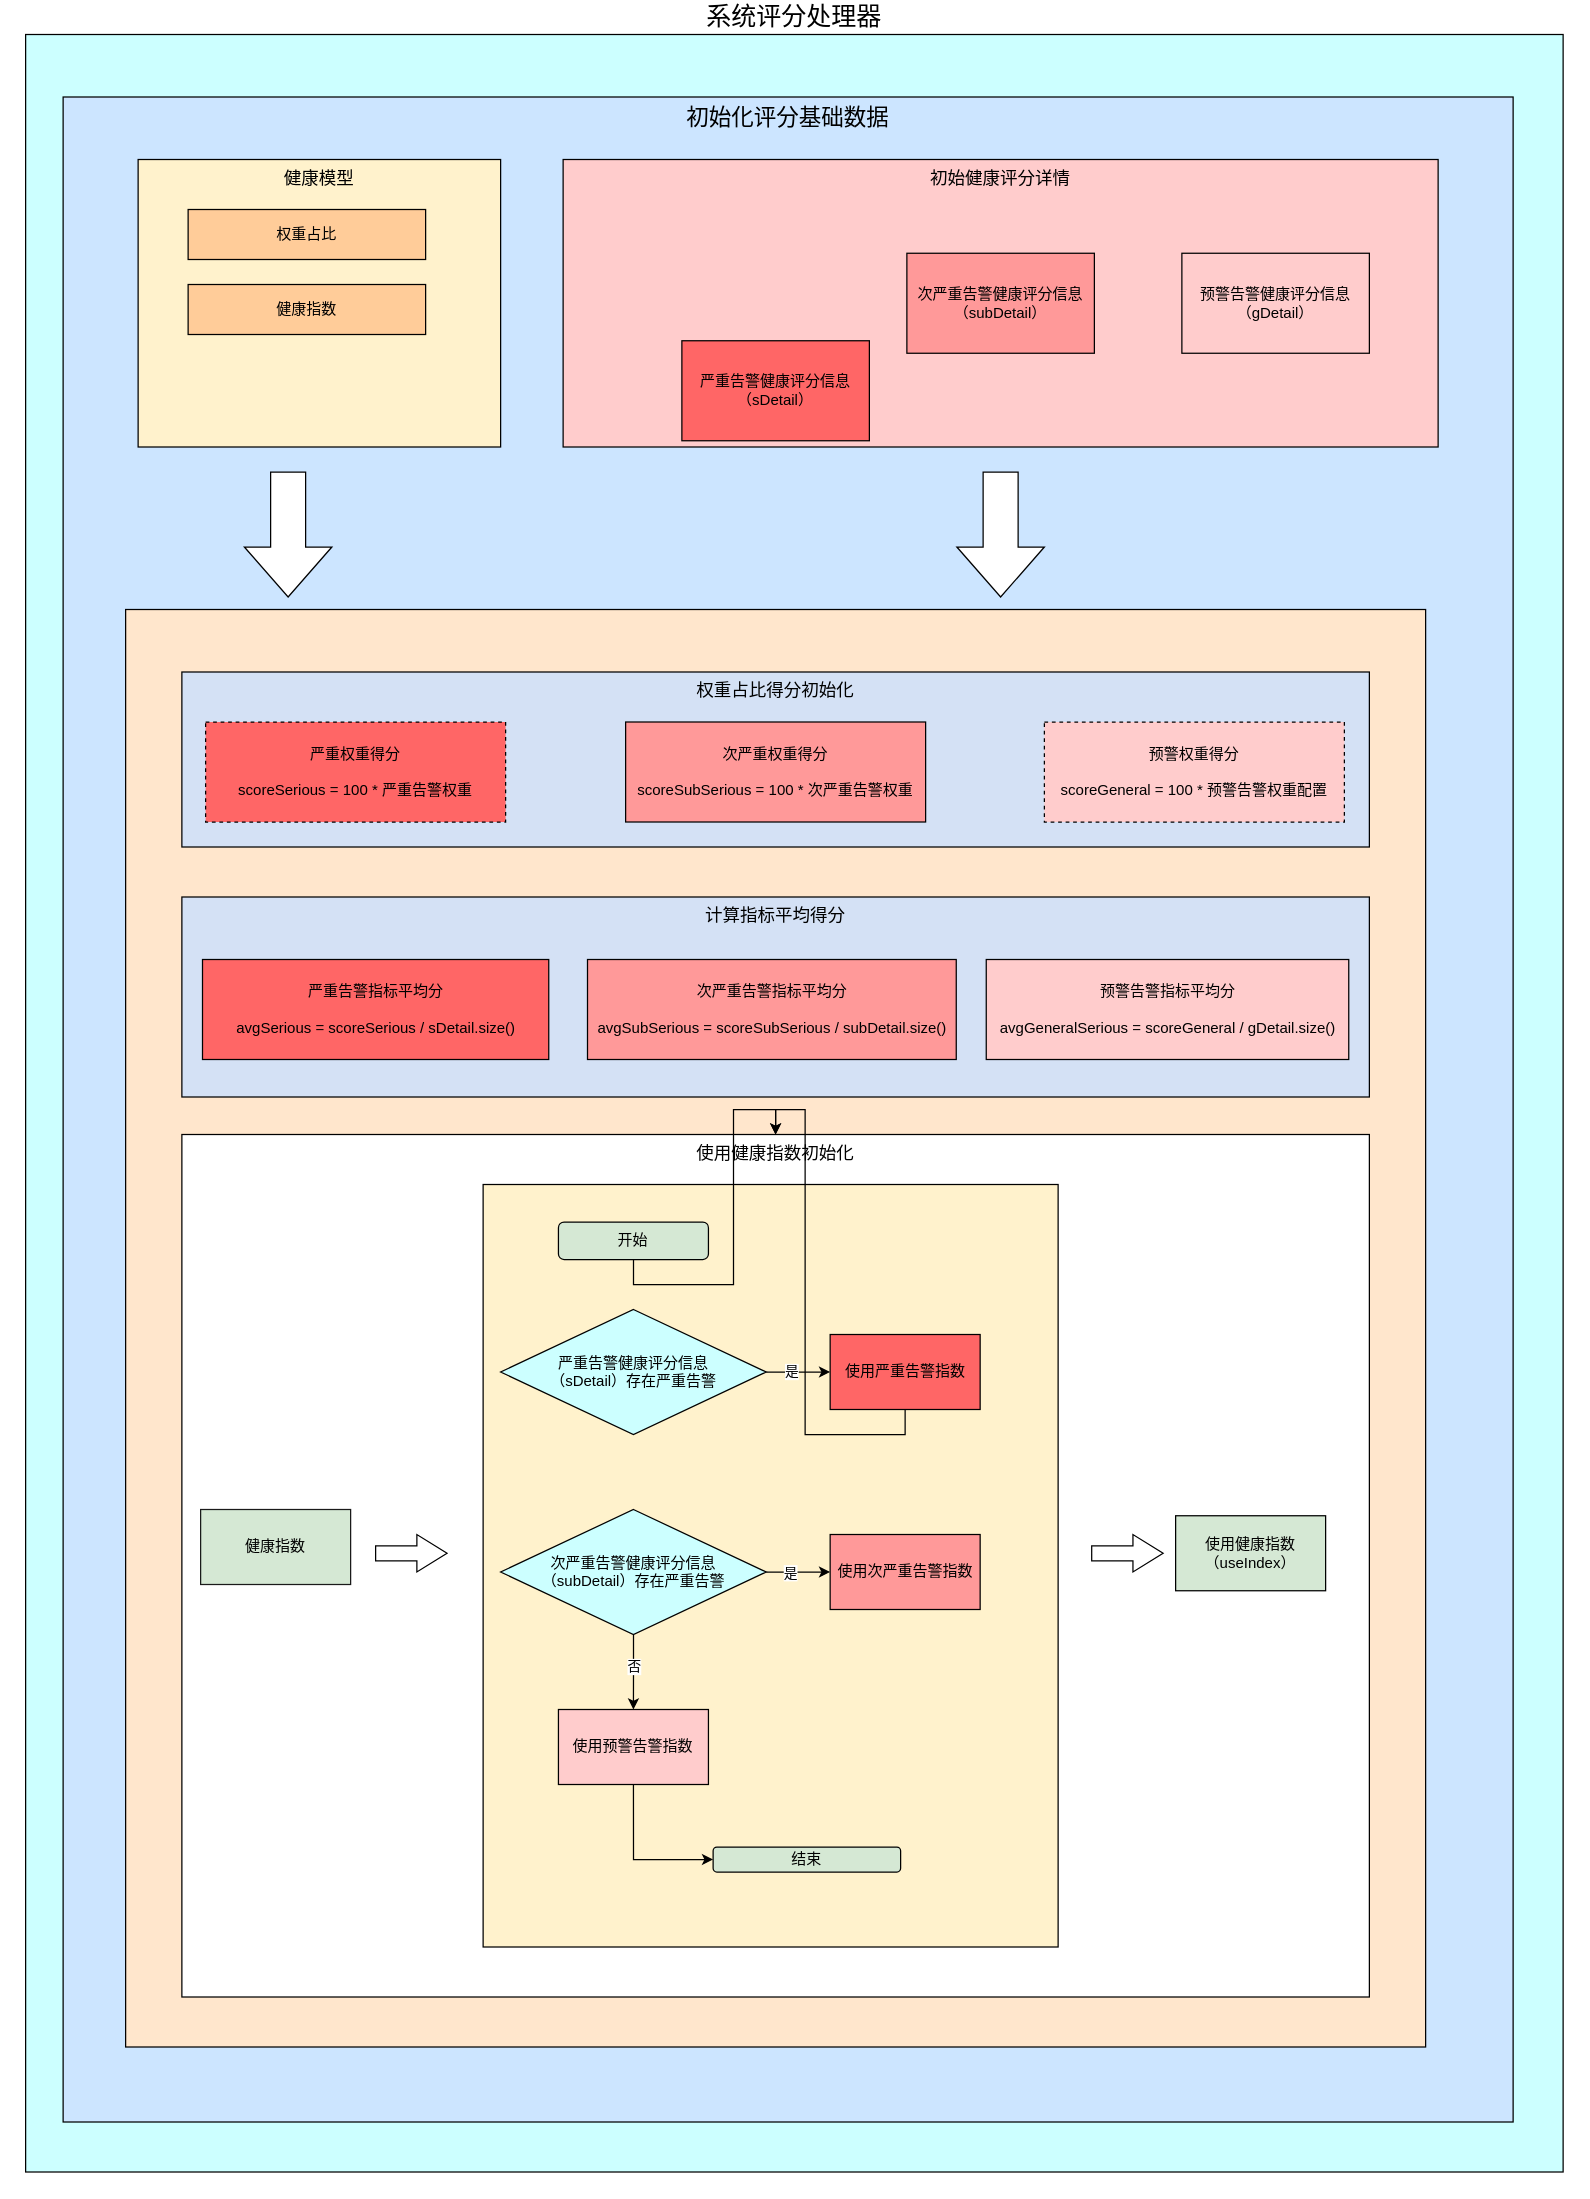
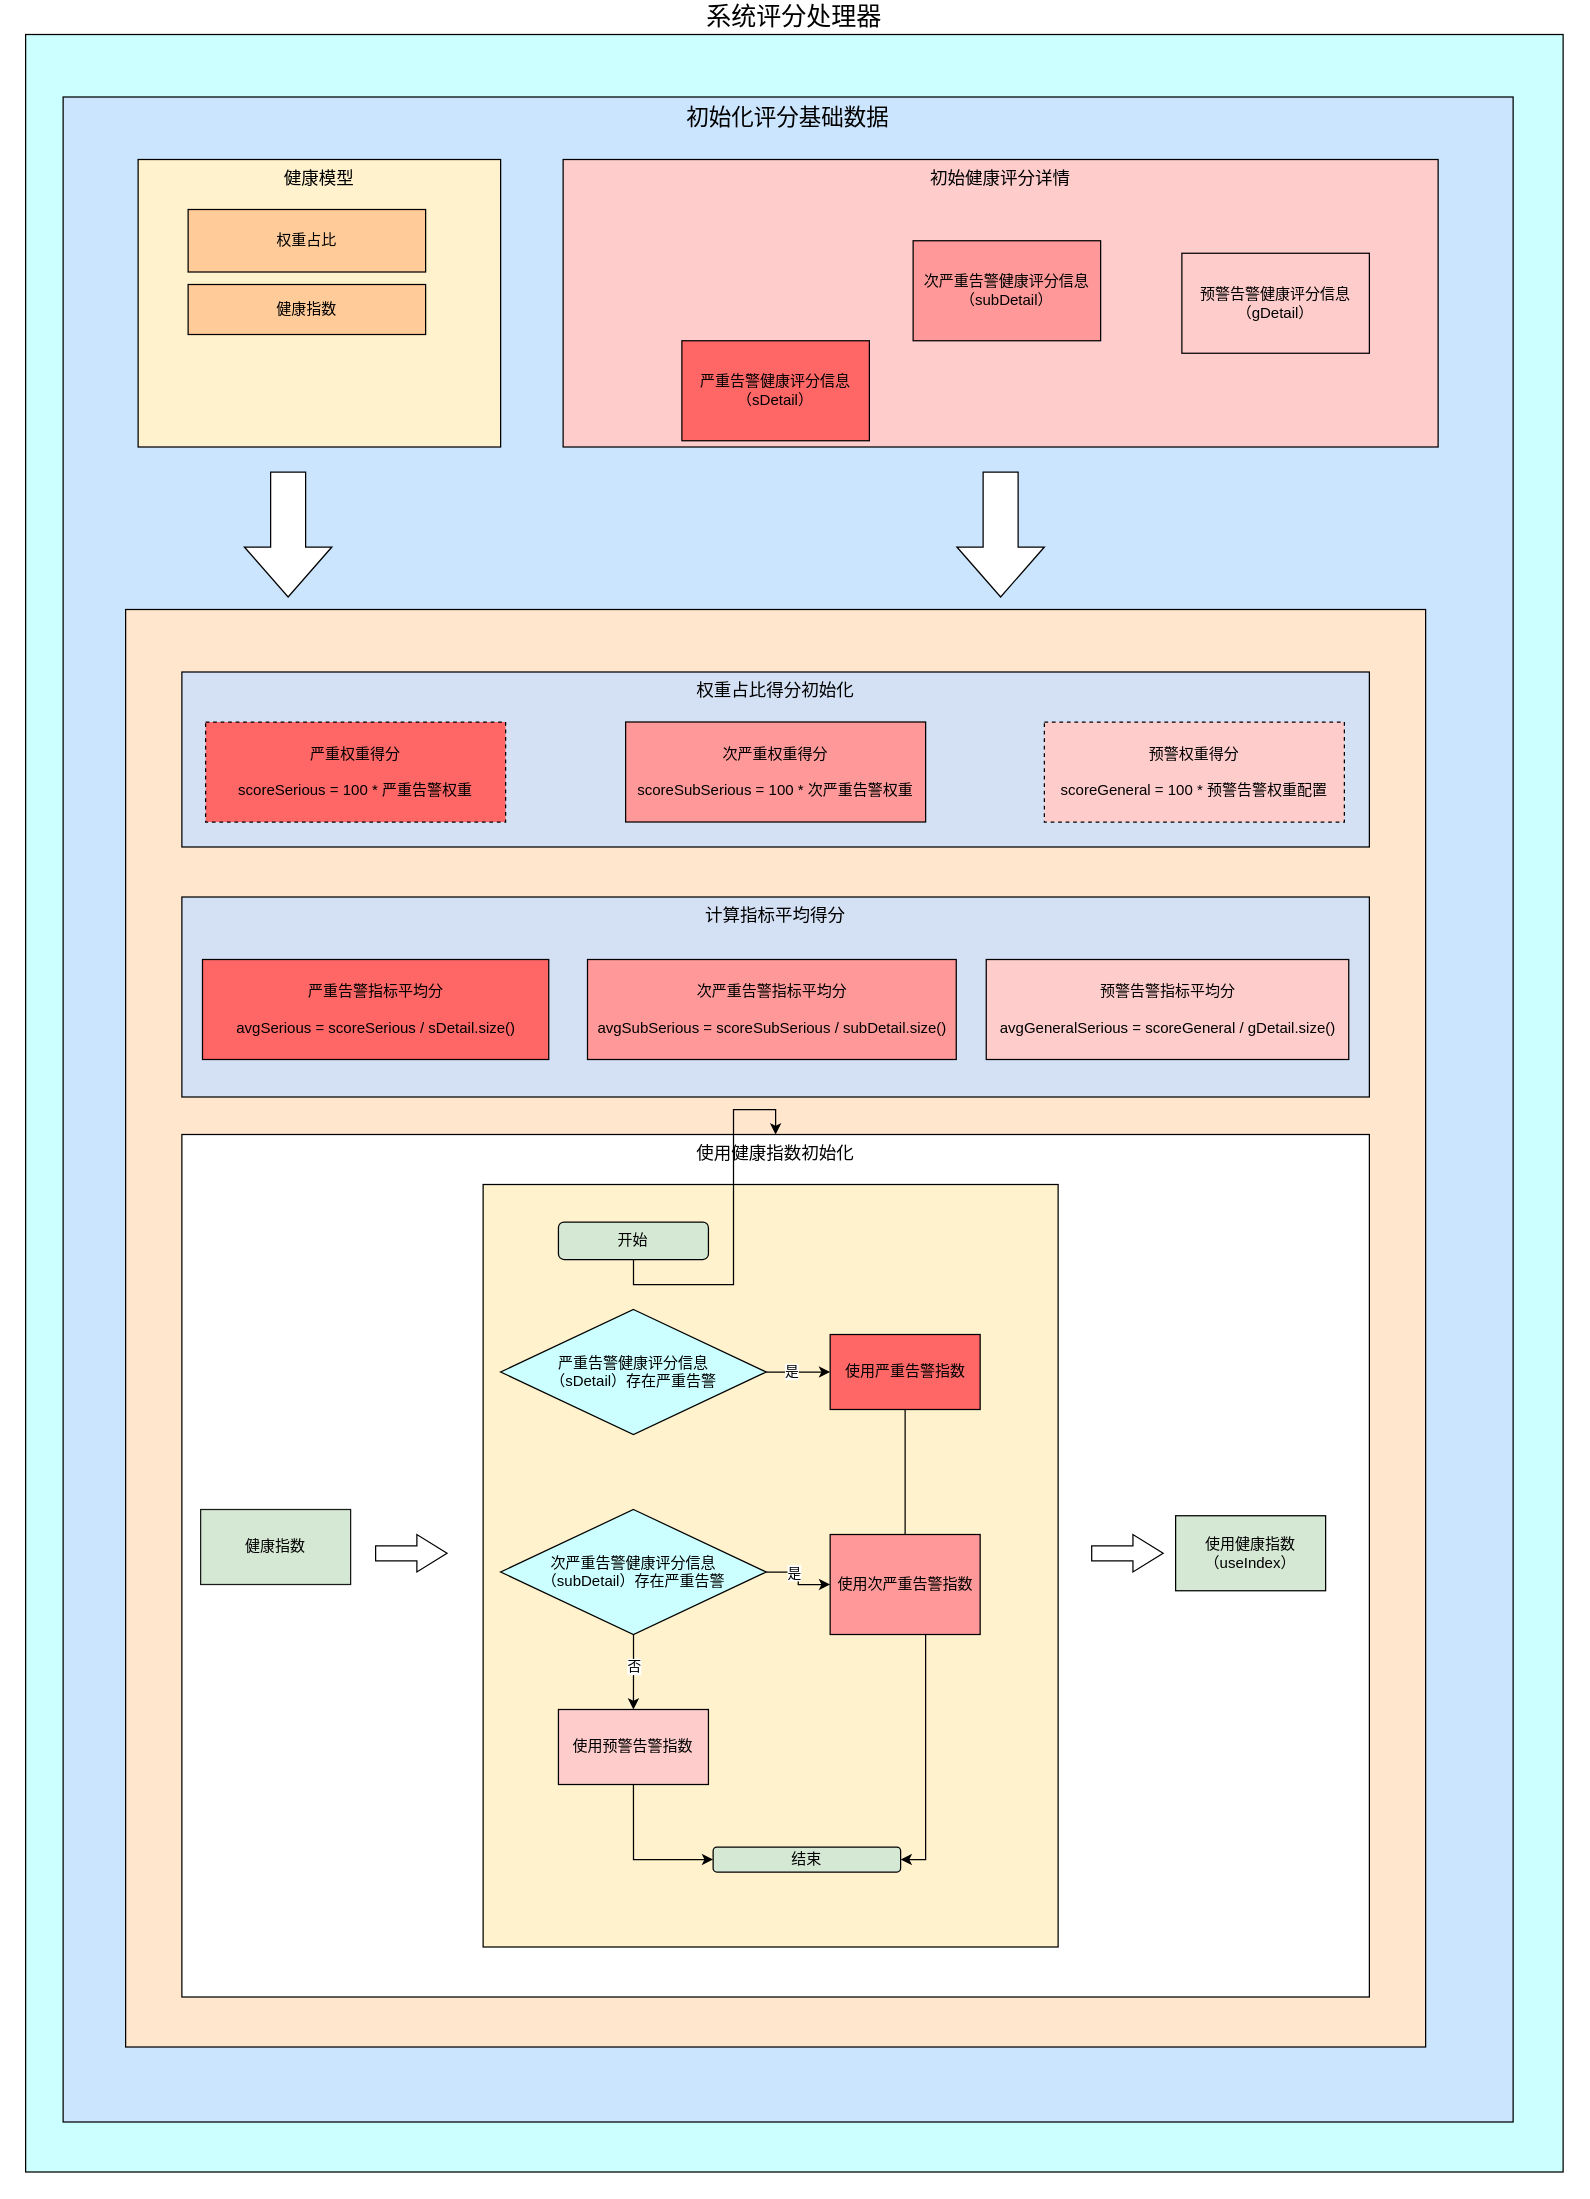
- <mxCell id="5" value="权重占比" style="rounded=0;whiteSpace=wrap;html=1;fillColor=#FFCC99;" parent="1" vertex="1"><mxGeometry x="150" y="160" width="190" height="40" as="geometry" /></mxCell>
+ <mxCell id="5" value="权重占比" style="rounded=0;whiteSpace=wrap;html=1;fillColor=#FFCC99;" parent="1" vertex="1"><mxGeometry x="150" y="160" width="190" height="50" as="geometry" /></mxCell>
- <mxCell id="10" value="次严重告警健康评分信息&lt;br&gt;（subDetail）" style="rounded=0;whiteSpace=wrap;html=1;fillColor=#FF9999;" parent="1" vertex="1"><mxGeometry x="725" y="195" width="150" height="80" as="geometry" /></mxCell>
+ <mxCell id="10" value="次严重告警健康评分信息&lt;br&gt;（subDetail）" style="rounded=0;whiteSpace=wrap;html=1;fillColor=#FF9999;" parent="1" vertex="1"><mxGeometry x="730" y="185" width="150" height="80" as="geometry" /></mxCell>
- <mxCell id="27" style="edgeStyle=orthogonalEdgeStyle;rounded=0;orthogonalLoop=1;jettySize=auto;html=1;fontSize=14;" edge="1" parent="1" source="28" target="20"><mxGeometry relative="1" as="geometry" /></mxCell>
+ <mxCell id="27" style="edgeStyle=orthogonalEdgeStyle;rounded=0;orthogonalLoop=1;jettySize=auto;html=1;entryX=1;entryY=0.5;entryDx=0;entryDy=0;fontSize=14;" edge="1" parent="1" source="28" target="38"><mxGeometry relative="1" as="geometry" /></mxCell>
- <mxCell id="34" value="使用次严重告警指数" style="rounded=0;whiteSpace=wrap;html=1;fillColor=#FF9999;" vertex="1" parent="1"><mxGeometry x="663.62" y="1220" width="120" height="60" as="geometry" /></mxCell>
+ <mxCell id="34" value="使用次严重告警指数" style="rounded=0;whiteSpace=wrap;html=1;fillColor=#FF9999;" vertex="1" parent="1"><mxGeometry x="663.62" y="1220" width="120" height="80" as="geometry" /></mxCell>
